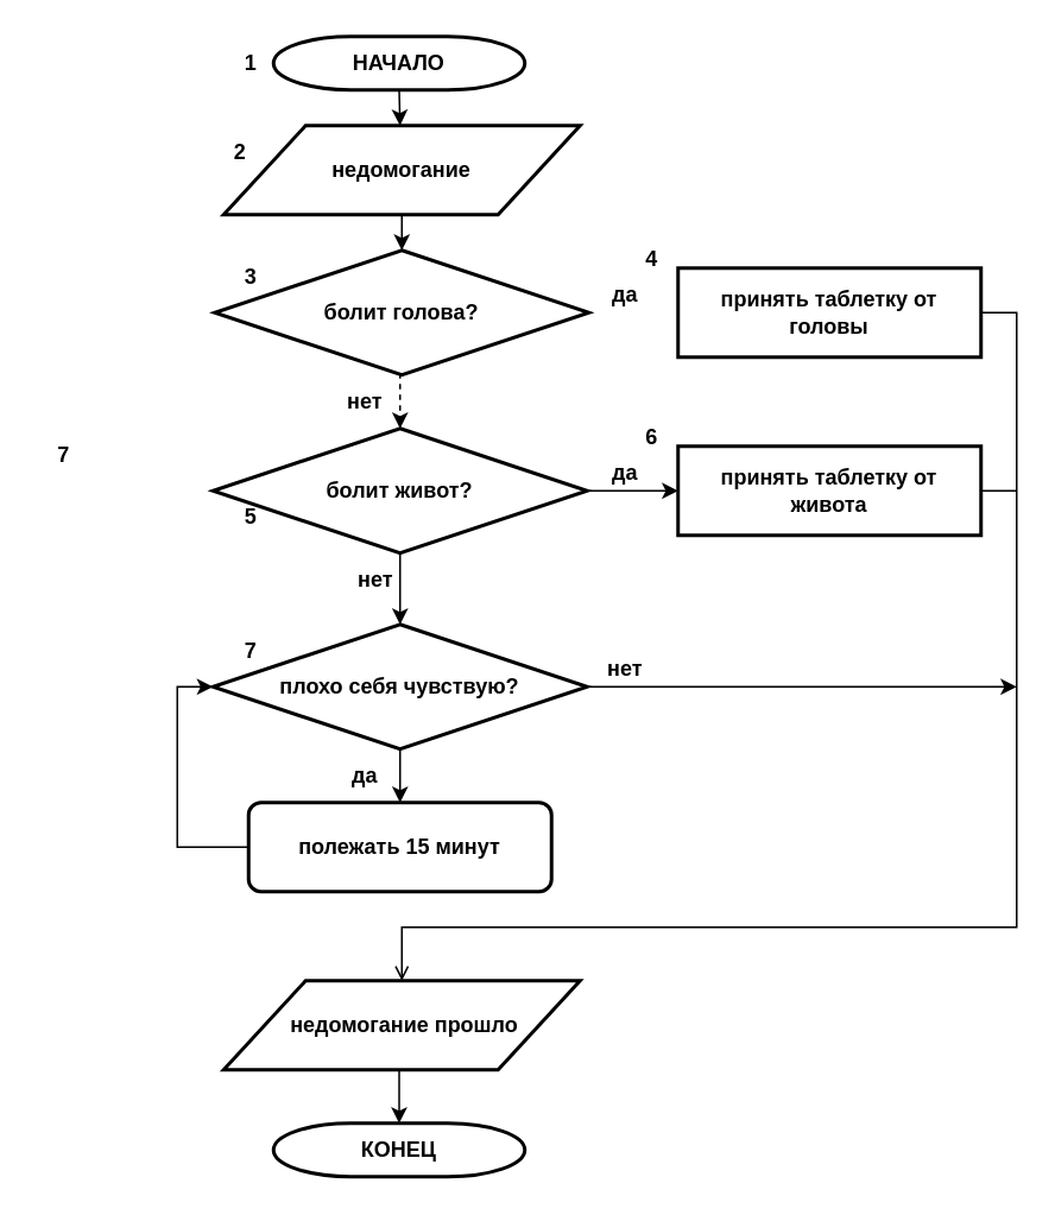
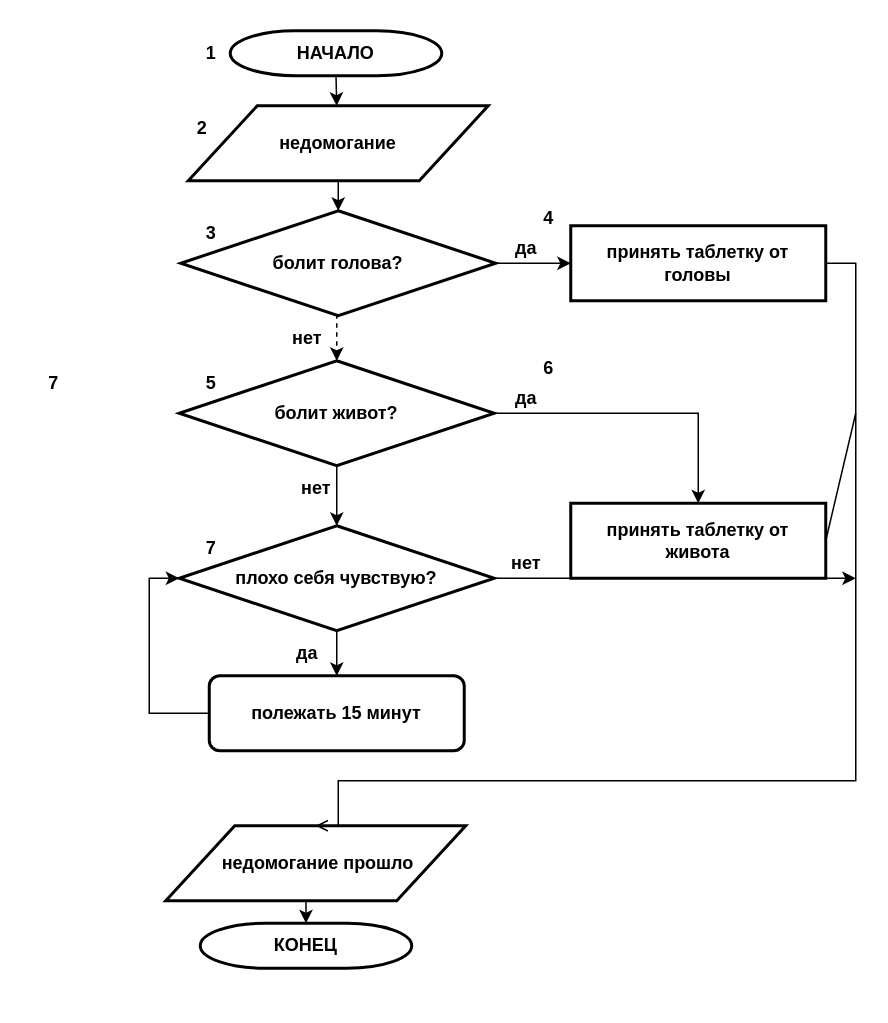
+ <mxCell id="6" value="" style="edgeStyle=orthogonalEdgeStyle;rounded=0;orthogonalLoop=1;jettySize=auto;html=1;" edge="1" parent="1" source="7" target="24"><mxGeometry relative="1" as="geometry" /></mxCell>
- <mxCell id="25" value="принять таблетку от &lt;br&gt;живота" style="rounded=0;whiteSpace=wrap;html=1;absoluteArcSize=1;arcSize=14;strokeWidth=2;fontStyle=1" vertex="1" parent="1"><mxGeometry x="380" y="250" width="170" height="50" as="geometry" /></mxCell>
+ <mxCell id="25" value="принять таблетку от &lt;br&gt;живота" style="rounded=0;whiteSpace=wrap;html=1;absoluteArcSize=1;arcSize=14;strokeWidth=2;fontStyle=1" vertex="1" parent="1"><mxGeometry x="380" y="335" width="170" height="50" as="geometry" /></mxCell>
- <mxCell id="19" value="&lt;font style=&quot;vertical-align: inherit;&quot;&gt;&lt;font style=&quot;vertical-align: inherit;&quot;&gt;5&lt;br&gt;&lt;/font&gt;&lt;/font&gt;" style="text;html=1;align=center;verticalAlign=middle;resizable=0;points=[];autosize=1;strokeColor=none;fillColor=none;fontStyle=1" parent="1" vertex="1"><mxGeometry x="124.5" y="275" width="30" height="30" as="geometry" /></mxCell>
+ <mxCell id="19" value="&lt;font style=&quot;vertical-align: inherit;&quot;&gt;&lt;font style=&quot;vertical-align: inherit;&quot;&gt;5&lt;br&gt;&lt;/font&gt;&lt;/font&gt;" style="text;html=1;align=center;verticalAlign=middle;resizable=0;points=[];autosize=1;strokeColor=none;fillColor=none;fontStyle=1" parent="1" vertex="1"><mxGeometry x="124.5" y="240" width="30" height="30" as="geometry" /></mxCell>
- <mxCell id="21" value="&amp;nbsp;недомогание прошло" style="shape=parallelogram;html=1;strokeWidth=2;perimeter=parallelogramPerimeter;whiteSpace=wrap;rounded=0;arcSize=12;size=0.23;fontStyle=1" parent="1" vertex="1"><mxGeometry x="125" y="550" width="200" height="50" as="geometry" /></mxCell>
+ <mxCell id="21" value="&amp;nbsp;недомогание прошло" style="shape=parallelogram;html=1;strokeWidth=2;perimeter=parallelogramPerimeter;whiteSpace=wrap;rounded=0;arcSize=12;size=0.23;fontStyle=1" parent="1" vertex="1"><mxGeometry x="110" y="550" width="200" height="50" as="geometry" /></mxCell>
- <mxCell id="11" value="КОНЕЦ" style="strokeWidth=2;html=1;shape=mxgraph.flowchart.terminator;whiteSpace=wrap;fontStyle=1" parent="1" vertex="1"><mxGeometry x="153" y="630" width="141" height="30" as="geometry" /></mxCell>
+ <mxCell id="11" value="КОНЕЦ" style="strokeWidth=2;html=1;shape=mxgraph.flowchart.terminator;whiteSpace=wrap;fontStyle=1" parent="1" vertex="1"><mxGeometry x="133" y="615" width="141" height="30" as="geometry" /></mxCell>
